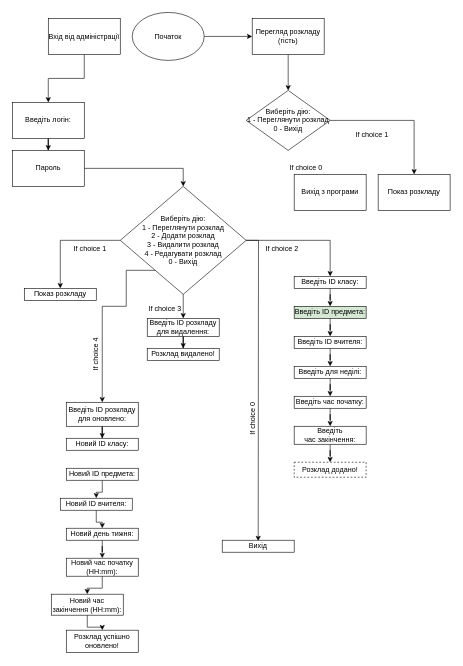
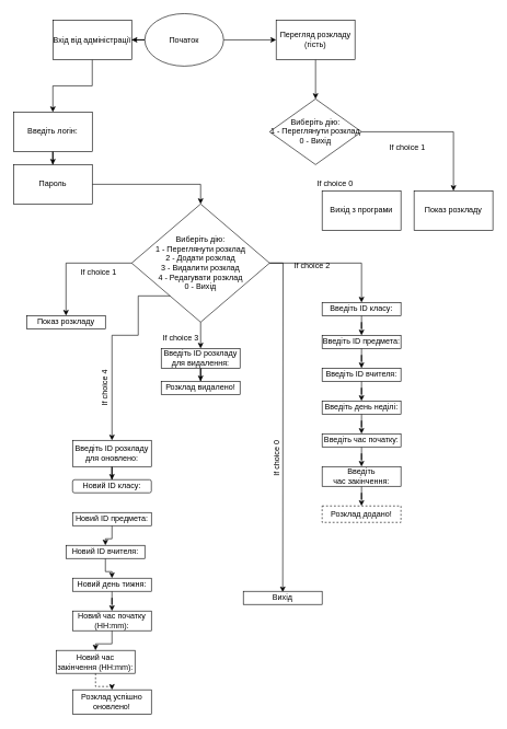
+ <mxCell id="3" value="" style="edgeStyle=orthogonalEdgeStyle;rounded=0;orthogonalLoop=1;jettySize=auto;html=1;" edge="1" parent="1" source="4" target="8"><mxGeometry relative="1" as="geometry" /></mxCell>
- <mxCell id="29" value="If choice 2" style="text;html=1;align=center;verticalAlign=middle;whiteSpace=wrap;rounded=0;" vertex="1" parent="1"><mxGeometry x="440" y="400" width="60" height="30" as="geometry" /></mxCell>
+ <mxCell id="29" value="If choice 2" style="text;html=1;align=center;verticalAlign=middle;whiteSpace=wrap;rounded=0;" vertex="1" parent="1"><mxGeometry x="445" y="390" width="60" height="30" as="geometry" /></mxCell>
- <mxCell id="31" value="Введіть ID предмета:" style="whiteSpace=wrap;html=1;fillColor=#d5e8d4;" vertex="1" parent="1"><mxGeometry x="490" y="510" width="120" height="20" as="geometry" /></mxCell>
+ <mxCell id="31" value="Введіть ID предмета:" style="whiteSpace=wrap;html=1;" vertex="1" parent="1"><mxGeometry x="490" y="510" width="120" height="20" as="geometry" /></mxCell>
- <mxCell id="35" value="Введіть для неділі:" style="whiteSpace=wrap;html=1;" vertex="1" parent="1"><mxGeometry x="490" y="610" width="120" height="20" as="geometry" /></mxCell>
+ <mxCell id="35" value="Введіть день неділі:" style="whiteSpace=wrap;html=1;" vertex="1" parent="1"><mxGeometry x="490" y="610" width="120" height="20" as="geometry" /></mxCell>
- <mxCell id="48" value="Новий ID класу:" style="whiteSpace=wrap;html=1;" vertex="1" parent="1"><mxGeometry x="110" y="730" width="120" height="20" as="geometry" /></mxCell>
+ <mxCell id="48" value="Новий ID класу:" style="whiteSpace=wrap;html=1;rounded=1;" vertex="1" parent="1"><mxGeometry x="110" y="730" width="120" height="20" as="geometry" /></mxCell>
- <mxCell id="57" value="" style="edgeStyle=orthogonalEdgeStyle;rounded=0;orthogonalLoop=1;jettySize=auto;html=1;" edge="1" parent="1" source="58" target="59"><mxGeometry relative="1" as="geometry" /></mxCell>
+ <mxCell id="57" value="" style="edgeStyle=orthogonalEdgeStyle;rounded=0;orthogonalLoop=1;jettySize=auto;html=1;dashed=1;" edge="1" parent="1" source="58" target="59"><mxGeometry relative="1" as="geometry" /></mxCell>
